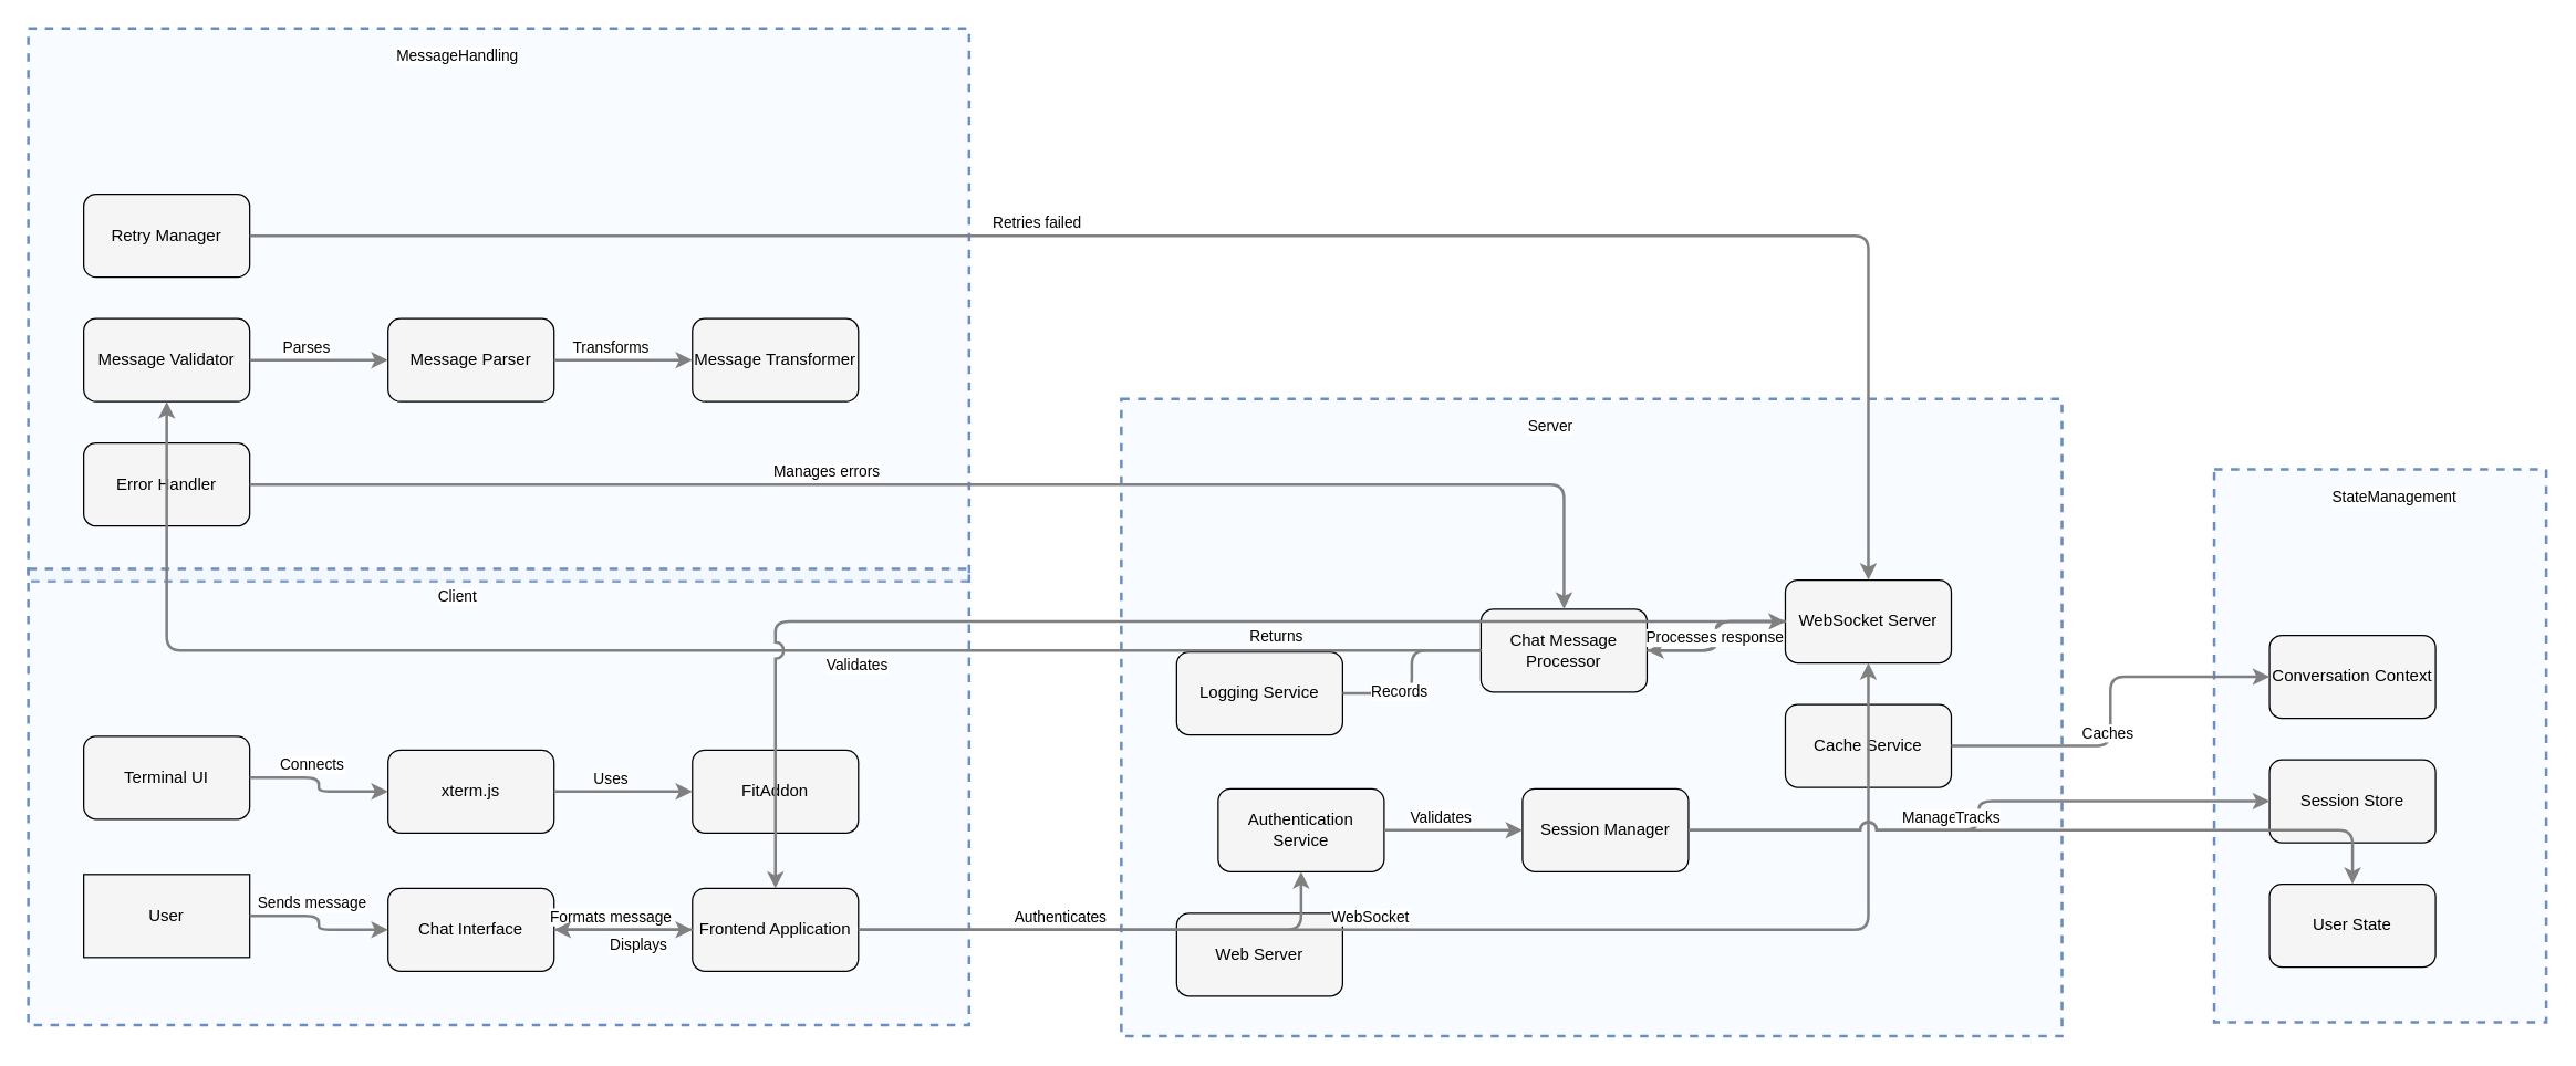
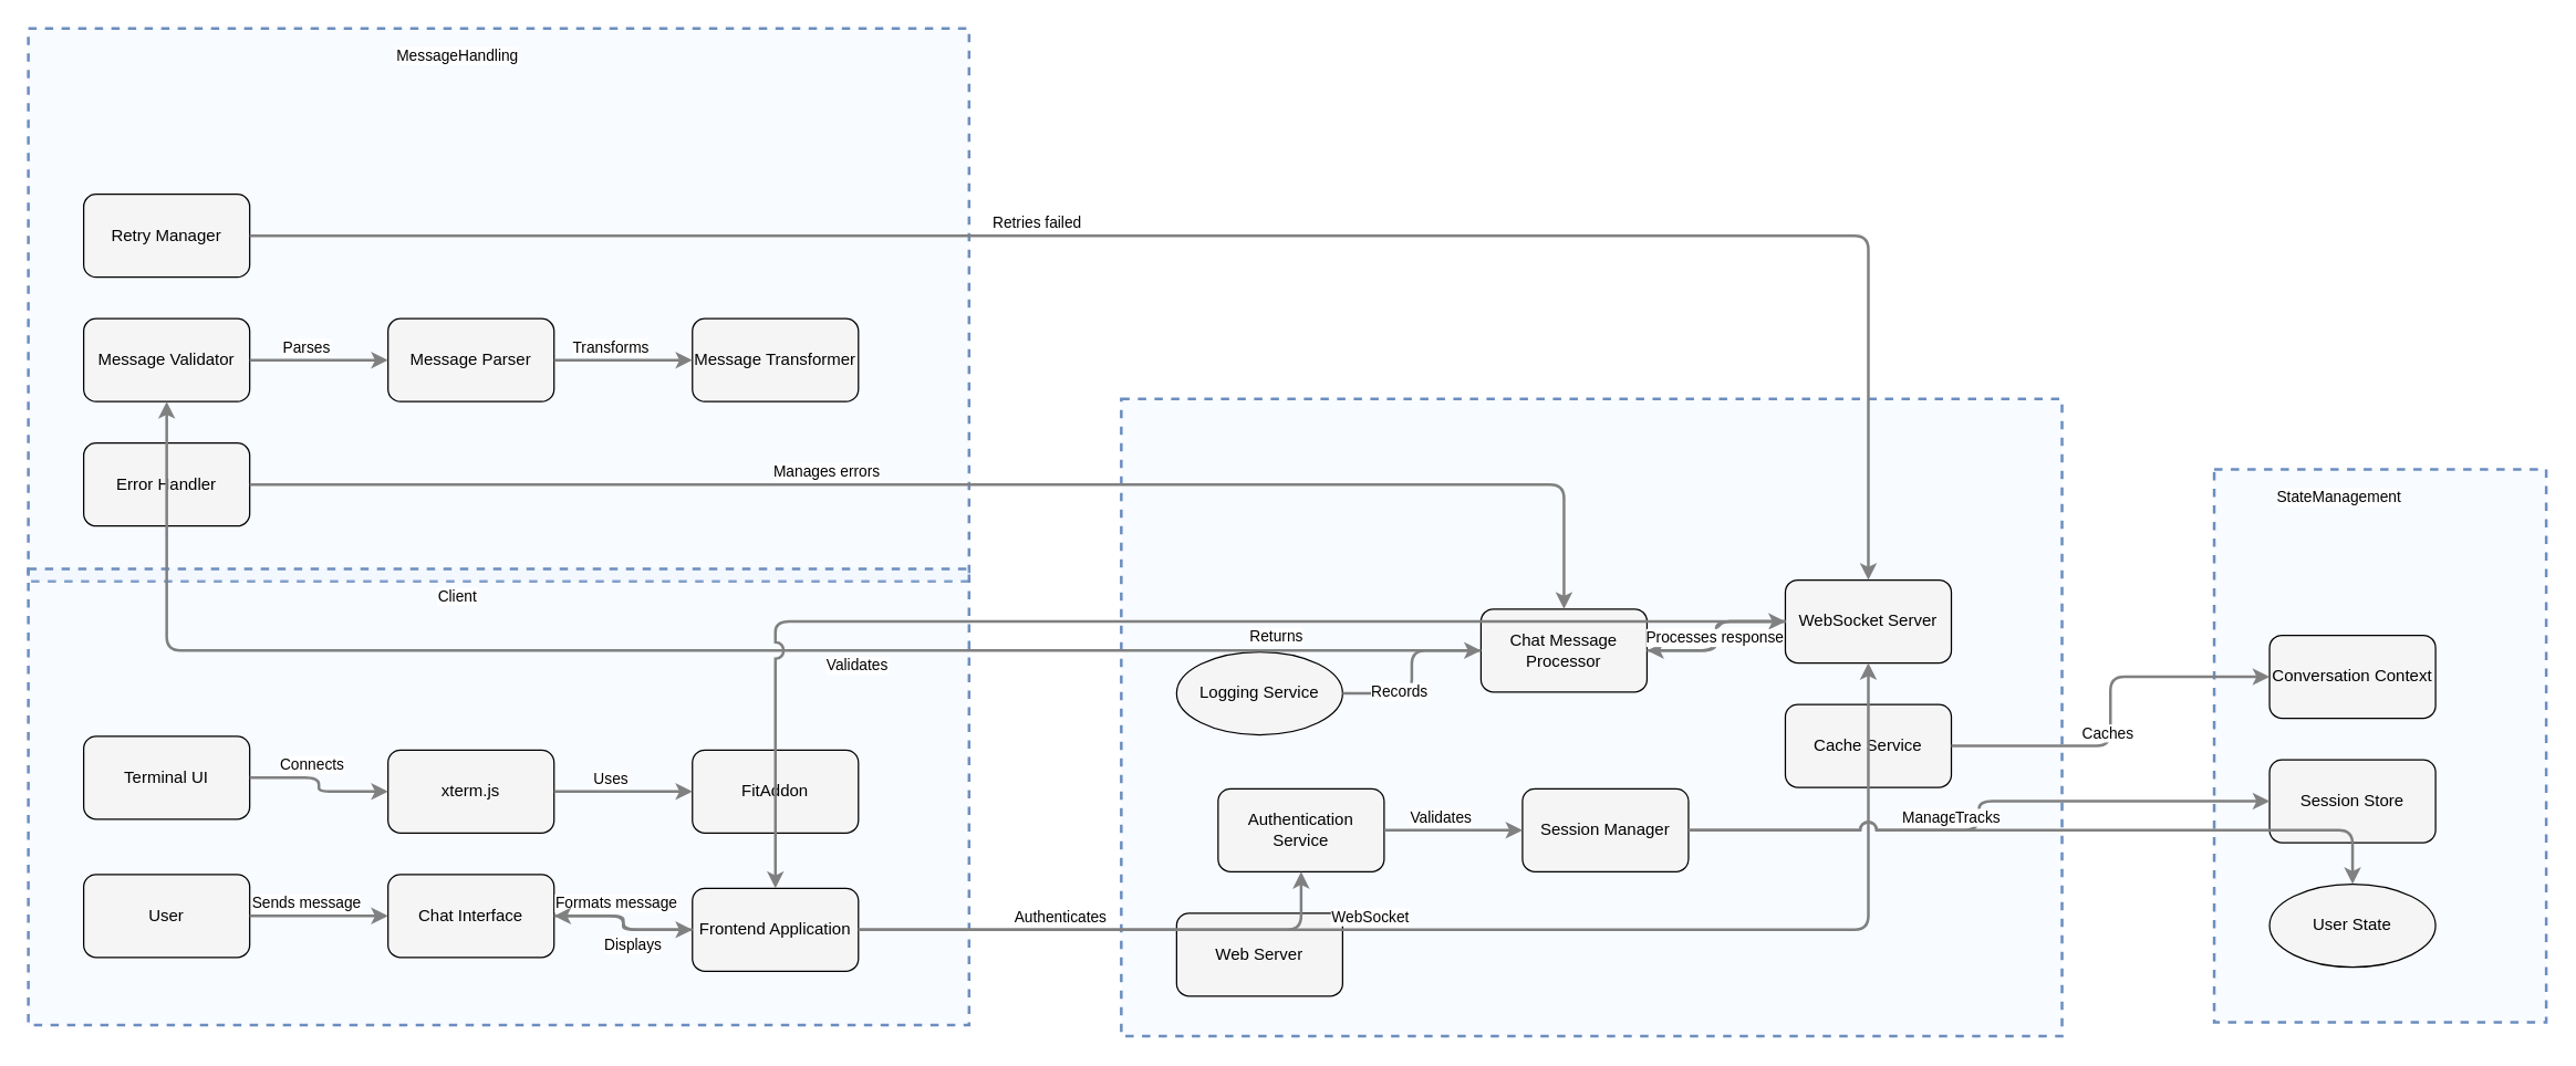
- <mxCell id="7" value="Server" style="edgeLabel;html=1;align=center;verticalAlign=middle;resizable=0;labelBackgroundColor=white;spacing=5" vertex="1" parent="1"><mxGeometry x="818" y="296" width="604" height="24" as="geometry" /></mxCell>
- <mxCell id="3" value="StateManagement" style="edgeLabel;html=1;align=center;verticalAlign=middle;resizable=0;labelBackgroundColor=white;spacing=5" vertex="1" parent="1"><mxGeometry x="1648" y="347" width="164" height="24" as="geometry" /></mxCell>
+ <mxCell id="3" value="StateManagement" style="edgeLabel;html=1;align=center;verticalAlign=middle;resizable=0;labelBackgroundColor=white;spacing=5" vertex="1" parent="1"><mxGeometry x="1608" y="347" width="164" height="24" as="geometry" /></mxCell>
- <mxCell id="22" value="Logging Service" style="rounded=1;whiteSpace=wrap;html=1;fillColor=#f5f5f5" vertex="1" parent="6"><mxGeometry x="40" y="183" width="120" height="60" as="geometry" /></mxCell>
+ <mxCell id="22" value="Logging Service" style="ellipse;whiteSpace=wrap;html=1;fillColor=#f5f5f5;" vertex="1" parent="6"><mxGeometry x="40" y="183" width="120" height="60" as="geometry" /></mxCell>
- <mxCell id="63" style="edgeStyle=orthogonalEdgeStyle;rounded=1;orthogonalLoop=1;jettySize=auto;html=1;strokeColor=#808080;strokeWidth=2;jumpStyle=arc;jumpSize=10;spacing=15;labelBackgroundColor=white;labelBorderColor=none;endArrow=none;" edge="1" parent="1" source="22" target="19"><mxGeometry relative="1" as="geometry" /></mxCell>
+ <mxCell id="63" style="edgeStyle=orthogonalEdgeStyle;rounded=1;orthogonalLoop=1;jettySize=auto;html=1;strokeColor=#808080;strokeWidth=2;jumpStyle=arc;jumpSize=10;spacing=15;labelBackgroundColor=white;labelBorderColor=none" edge="1" parent="1" source="22" target="19"><mxGeometry relative="1" as="geometry" /></mxCell>
- <mxCell id="10" value="User" style="whiteSpace=wrap;html=1;fillColor=#f5f5f5;rounded=0;" vertex="1" parent="8"><mxGeometry x="40" y="221" width="120" height="60" as="geometry" /></mxCell>
+ <mxCell id="10" value="User" style="rounded=1;whiteSpace=wrap;html=1;fillColor=#f5f5f5" vertex="1" parent="8"><mxGeometry x="40" y="221" width="120" height="60" as="geometry" /></mxCell>
- <mxCell id="30" value="User State" style="rounded=1;whiteSpace=wrap;html=1;fillColor=#f5f5f5" vertex="1" parent="2"><mxGeometry x="40" y="300" width="120" height="60" as="geometry" /></mxCell>
+ <mxCell id="30" value="User State" style="ellipse;whiteSpace=wrap;html=1;fillColor=#f5f5f5;" vertex="1" parent="2"><mxGeometry x="40" y="300" width="120" height="60" as="geometry" /></mxCell>
- <mxCell id="12" value="Chat Interface" style="rounded=1;whiteSpace=wrap;html=1;fillColor=#f5f5f5" vertex="1" parent="8"><mxGeometry x="260" y="231" width="120" height="60" as="geometry" /></mxCell>
+ <mxCell id="12" value="Chat Interface" style="rounded=1;whiteSpace=wrap;html=1;fillColor=#f5f5f5" vertex="1" parent="8"><mxGeometry x="260" y="221" width="120" height="60" as="geometry" /></mxCell>
